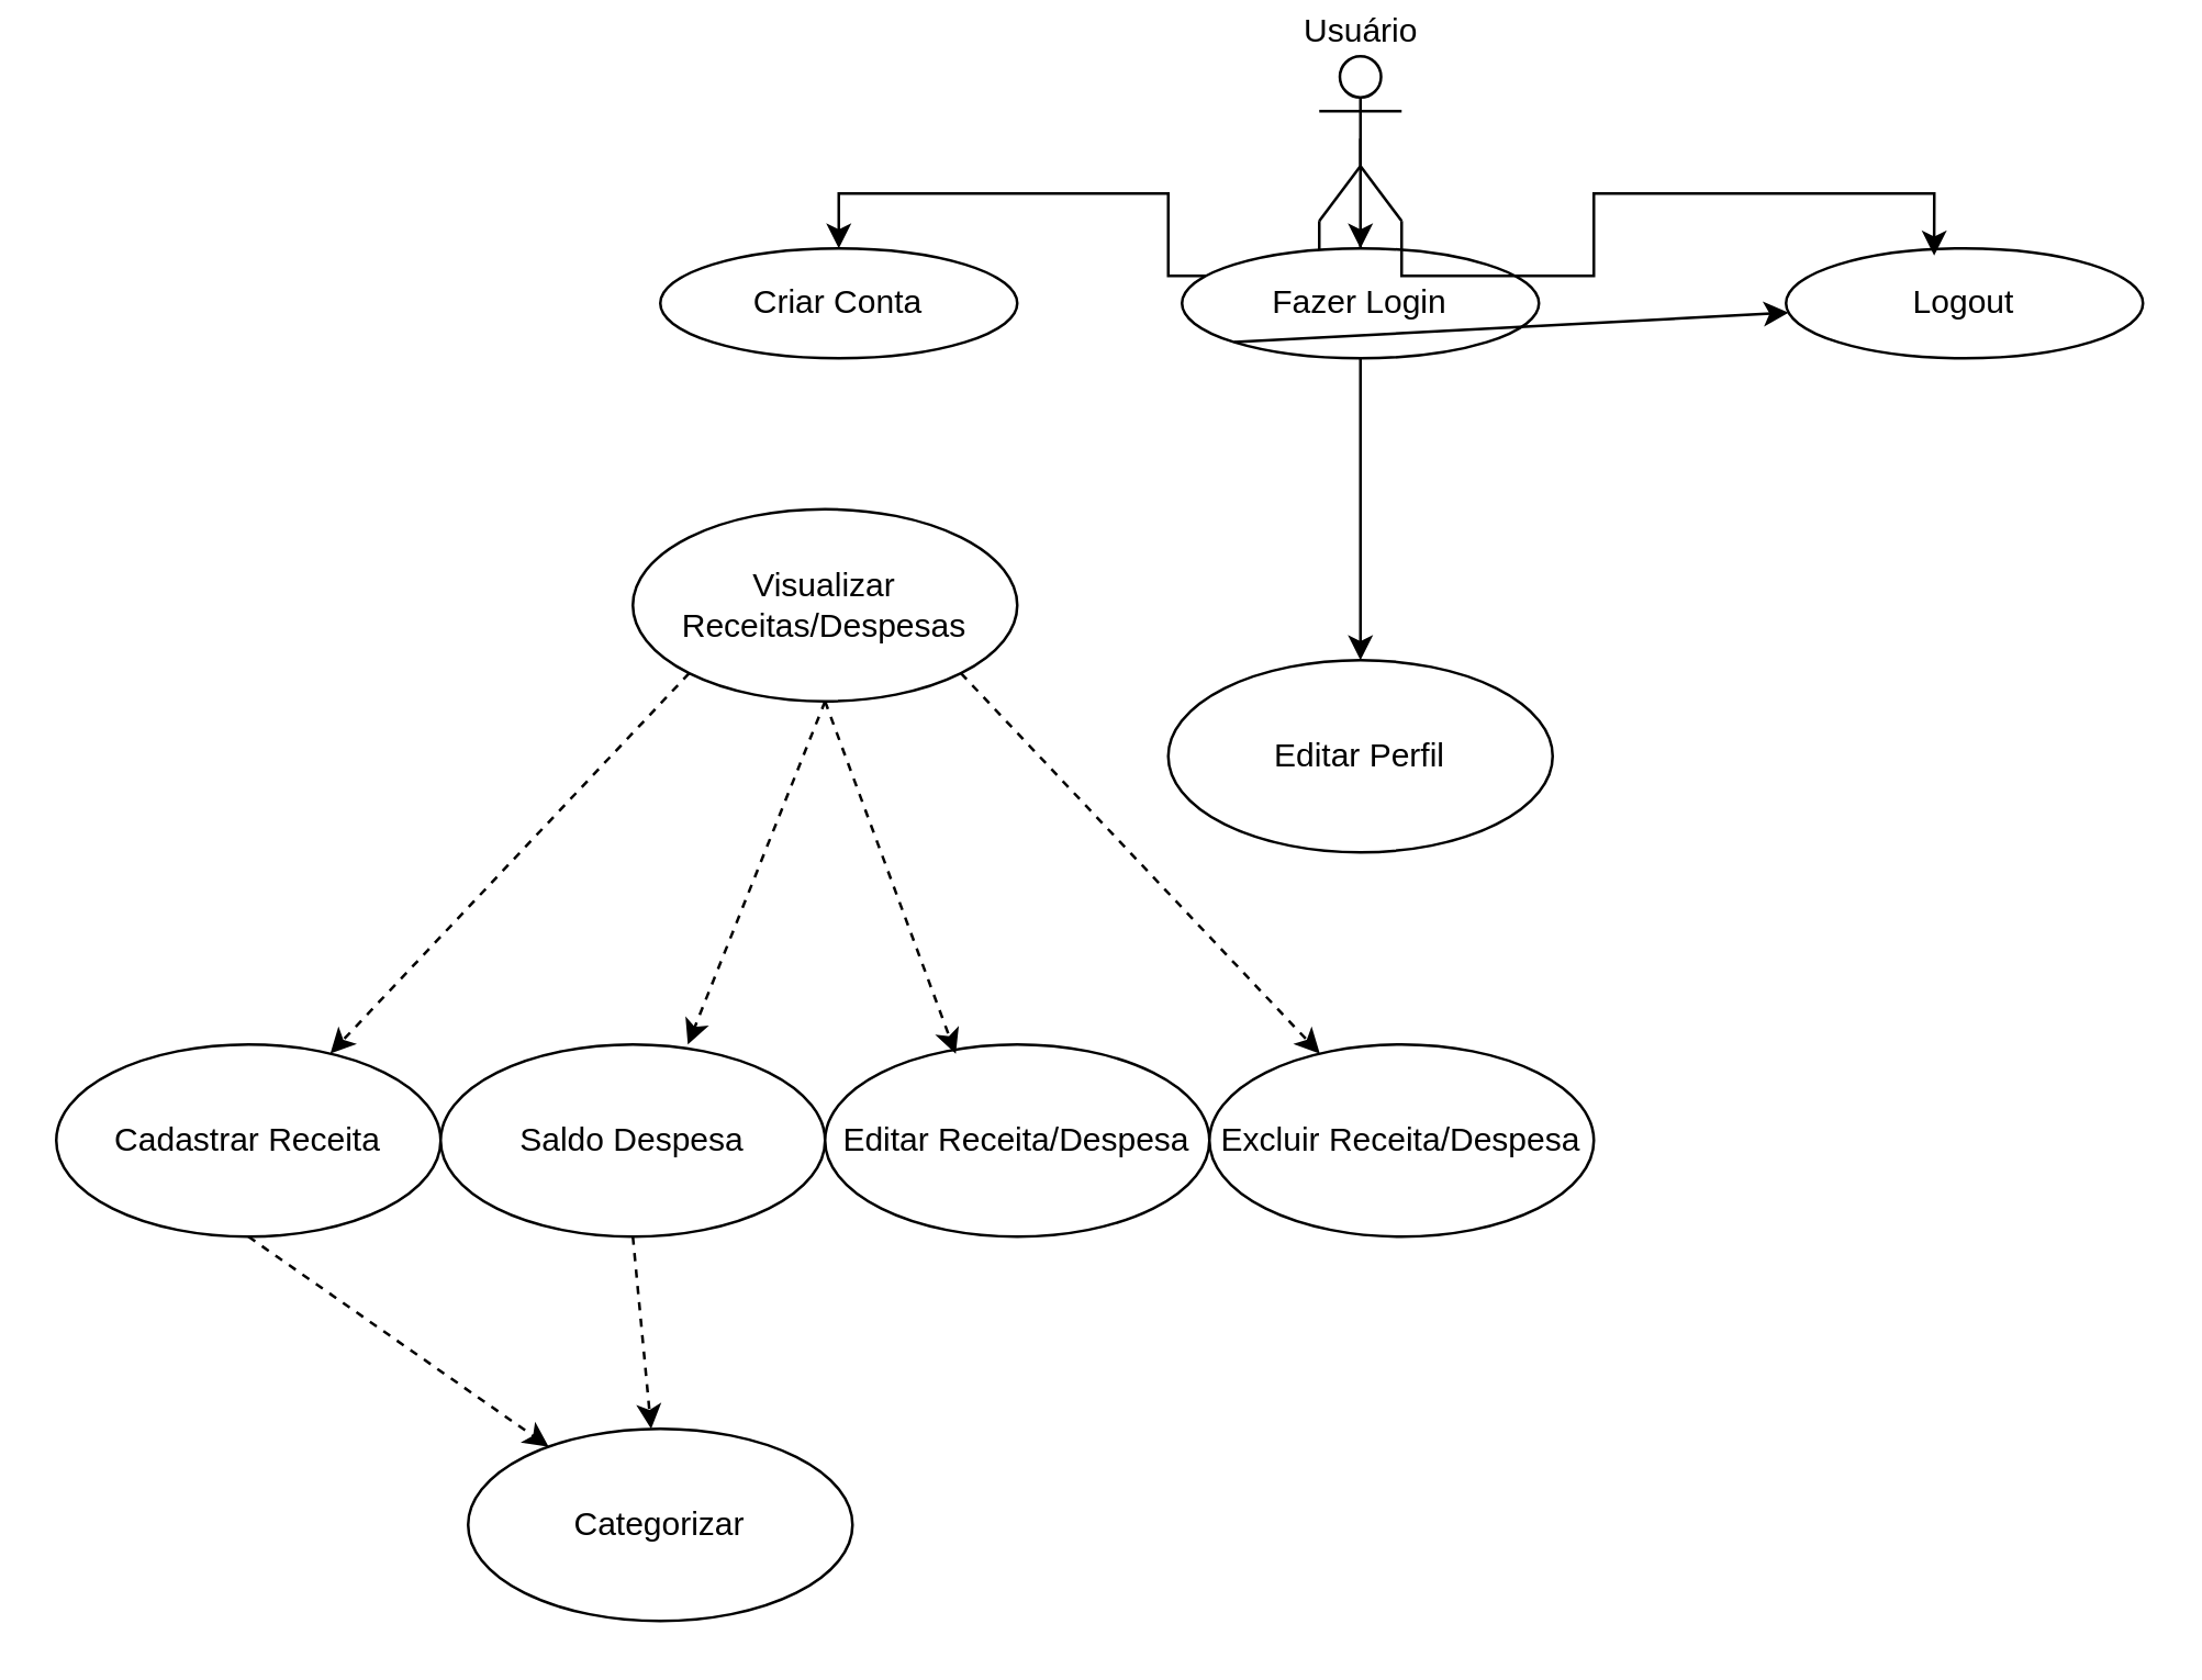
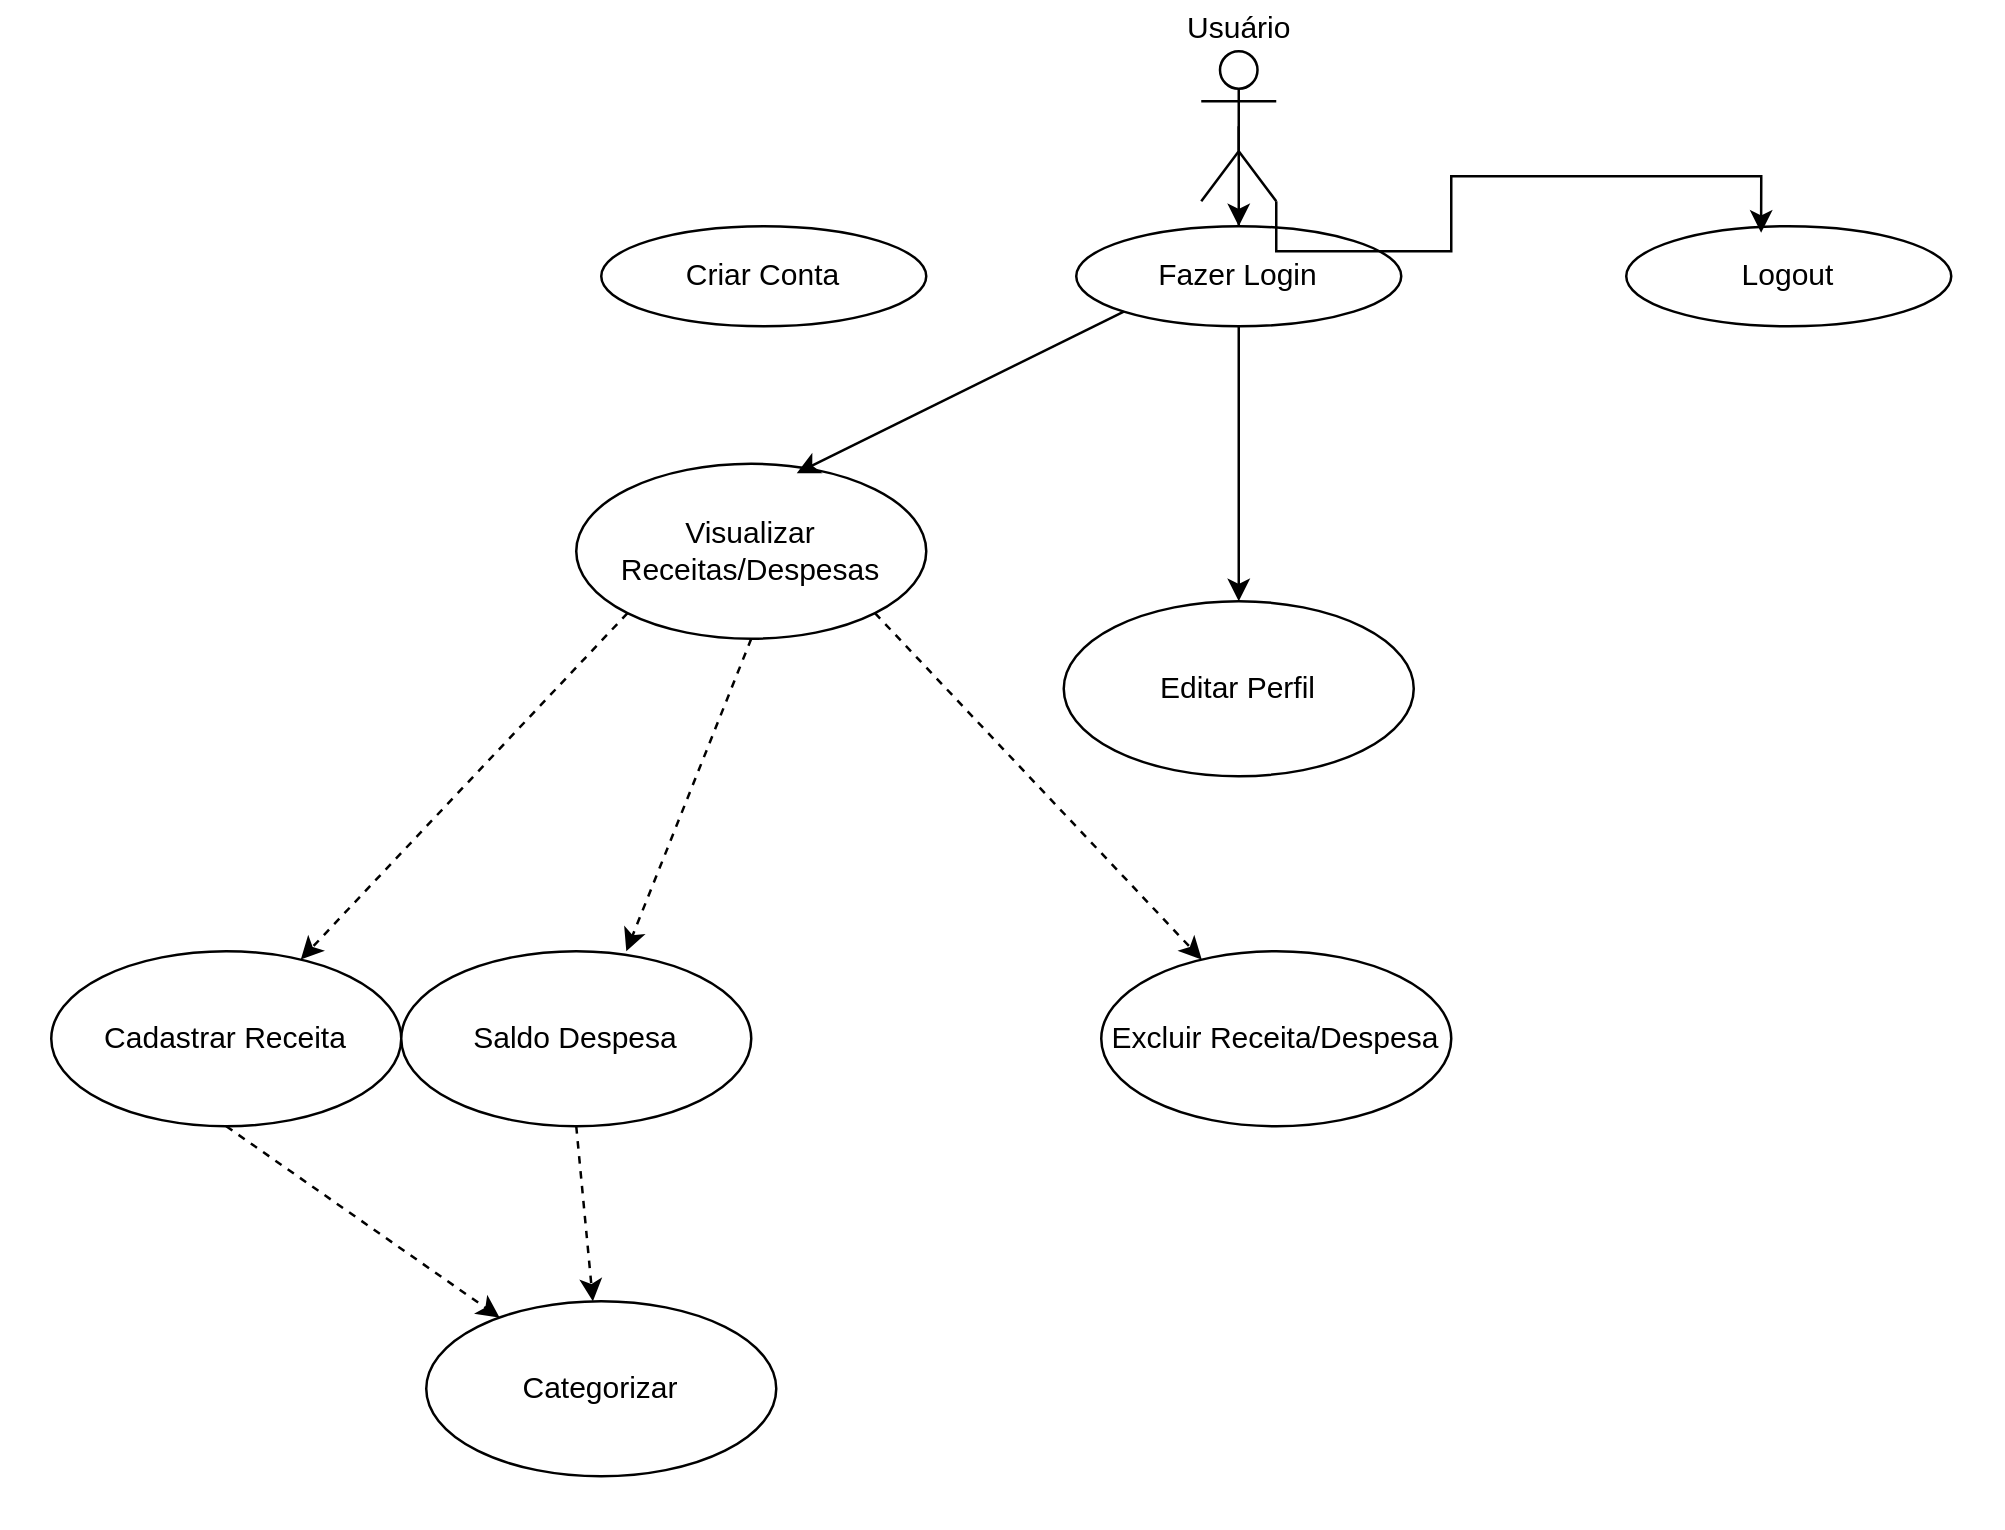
- <mxCell id="2" style="edgeStyle=orthogonalEdgeStyle;rounded=0;orthogonalLoop=1;jettySize=auto;html=1;exitX=0;exitY=1;exitDx=0;exitDy=0;exitPerimeter=0;entryX=0.5;entryY=0;entryDx=0;entryDy=0;" edge="1" parent="1" source="4" target="5"><mxGeometry relative="1" as="geometry" /></mxCell>
- <mxCell id="14" style="rounded=0;orthogonalLoop=1;jettySize=auto;html=1;exitX=0;exitY=1;exitDx=0;exitDy=0;" edge="1" parent="1" source="7" target="8"><mxGeometry relative="1" as="geometry" /></mxCell>
+ <mxCell id="14" style="rounded=0;orthogonalLoop=1;jettySize=auto;html=1;exitX=0;exitY=1;exitDx=0;exitDy=0;entryX=0.63;entryY=0.054;entryDx=0;entryDy=0;entryPerimeter=0;" edge="1" parent="1" source="7" target="12"><mxGeometry relative="1" as="geometry" /></mxCell>
- <mxCell id="21" style="rounded=0;orthogonalLoop=1;jettySize=auto;html=1;exitX=0.5;exitY=1;exitDx=0;exitDy=0;entryX=0.34;entryY=0.049;entryDx=0;entryDy=0;entryPerimeter=0;dashed=1;" edge="1" parent="1" source="12" target="19"><mxGeometry relative="1" as="geometry" /></mxCell>
- <mxCell id="19" value="Editar Receita/Despesa" style="ellipse;whiteSpace=wrap;html=1;" vertex="1" parent="1"><mxGeometry x="300" y="380" width="140" height="70" as="geometry" /></mxCell>
